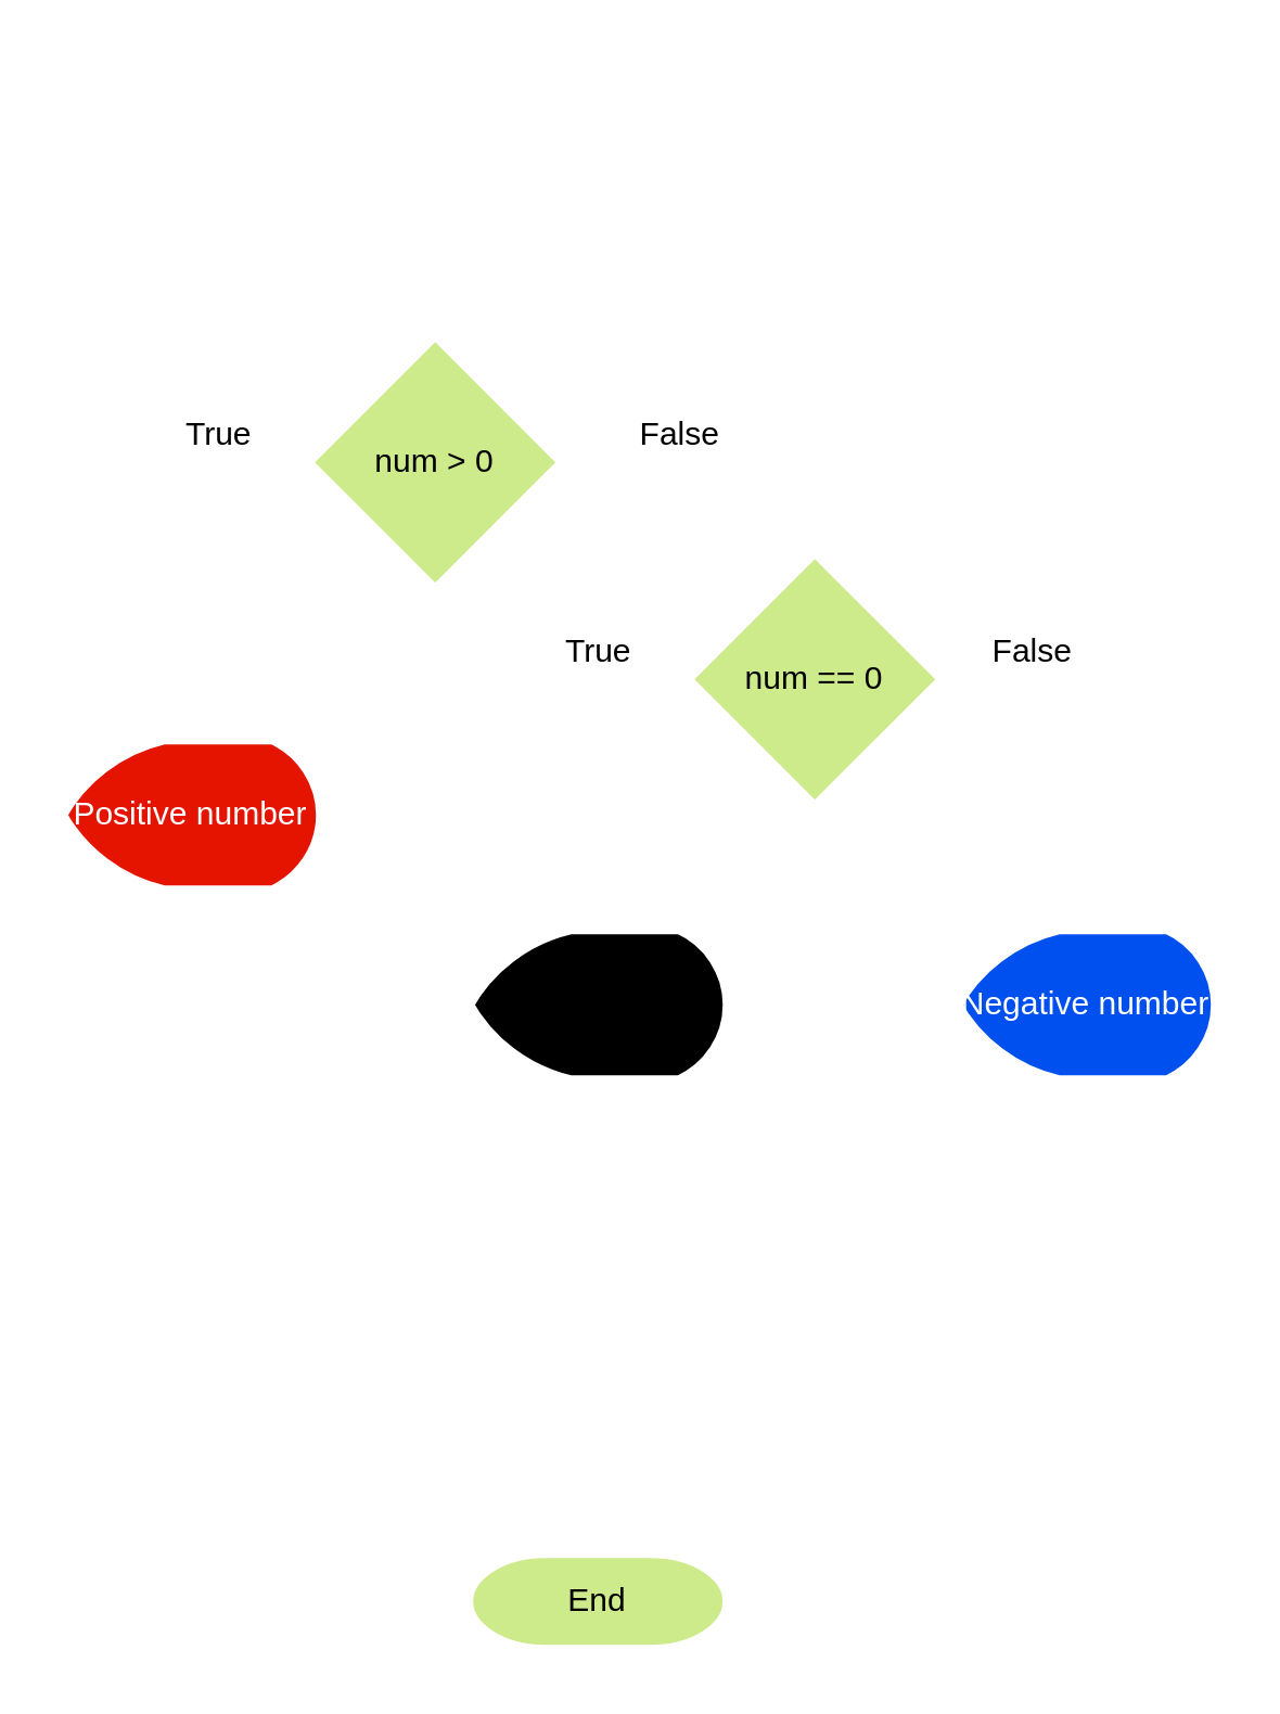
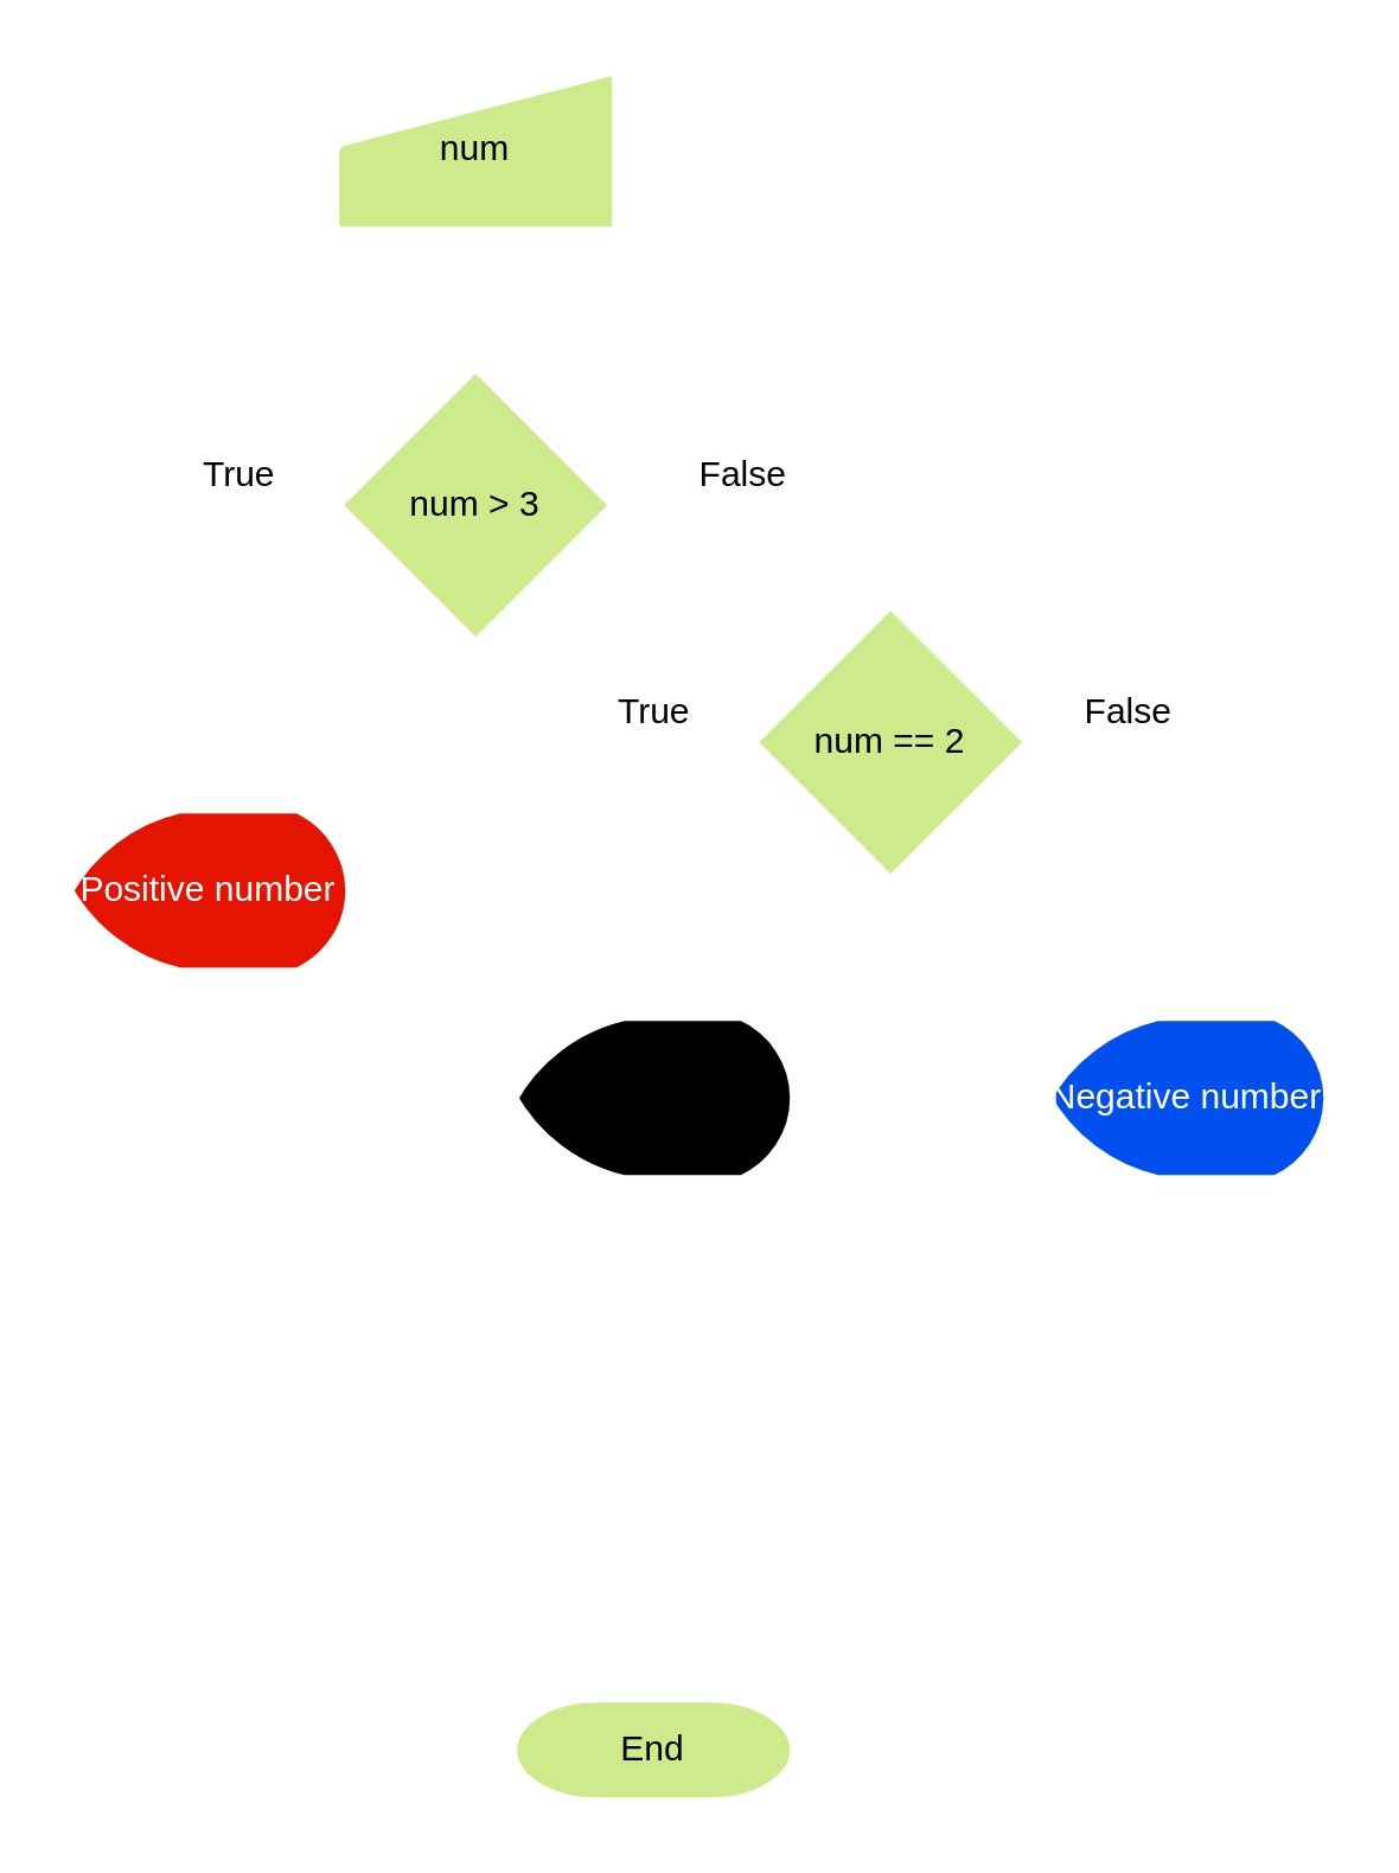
+ <mxCell id="2" value="num" style="html=1;strokeWidth=8;shape=manualInput;whiteSpace=wrap;rounded=1;size=26;arcSize=11;fillColor=#cdeb8b;strokeColor=#FFFFFF;fontColor=#000000;" vertex="1" parent="1"><mxGeometry x="110" y="20" width="100" height="60" as="geometry" /></mxCell>
- <mxCell id="5" value="num &amp;gt; 0" style="strokeWidth=8;html=1;shape=mxgraph.flowchart.decision;whiteSpace=wrap;fillColor=#cdeb8b;strokeColor=#FFFFFF;fontColor=#000000;" vertex="1" parent="1"><mxGeometry x="110" y="120" width="100" height="100" as="geometry" /></mxCell>
+ <mxCell id="5" value="num &amp;gt; 3" style="strokeWidth=8;html=1;shape=mxgraph.flowchart.decision;whiteSpace=wrap;fillColor=#cdeb8b;strokeColor=#FFFFFF;fontColor=#000000;" vertex="1" parent="1"><mxGeometry x="110" y="120" width="100" height="100" as="geometry" /></mxCell>
- <mxCell id="14" value="num == 0" style="strokeWidth=8;html=1;shape=mxgraph.flowchart.decision;whiteSpace=wrap;fillColor=#cdeb8b;strokeColor=#FFFFFF;fontColor=#000000;" vertex="1" parent="1"><mxGeometry x="250" y="200" width="100" height="100" as="geometry" /></mxCell>
+ <mxCell id="14" value="num == 2" style="strokeWidth=8;html=1;shape=mxgraph.flowchart.decision;whiteSpace=wrap;fillColor=#cdeb8b;strokeColor=#FFFFFF;fontColor=#000000;" vertex="1" parent="1"><mxGeometry x="250" y="200" width="100" height="100" as="geometry" /></mxCell>
